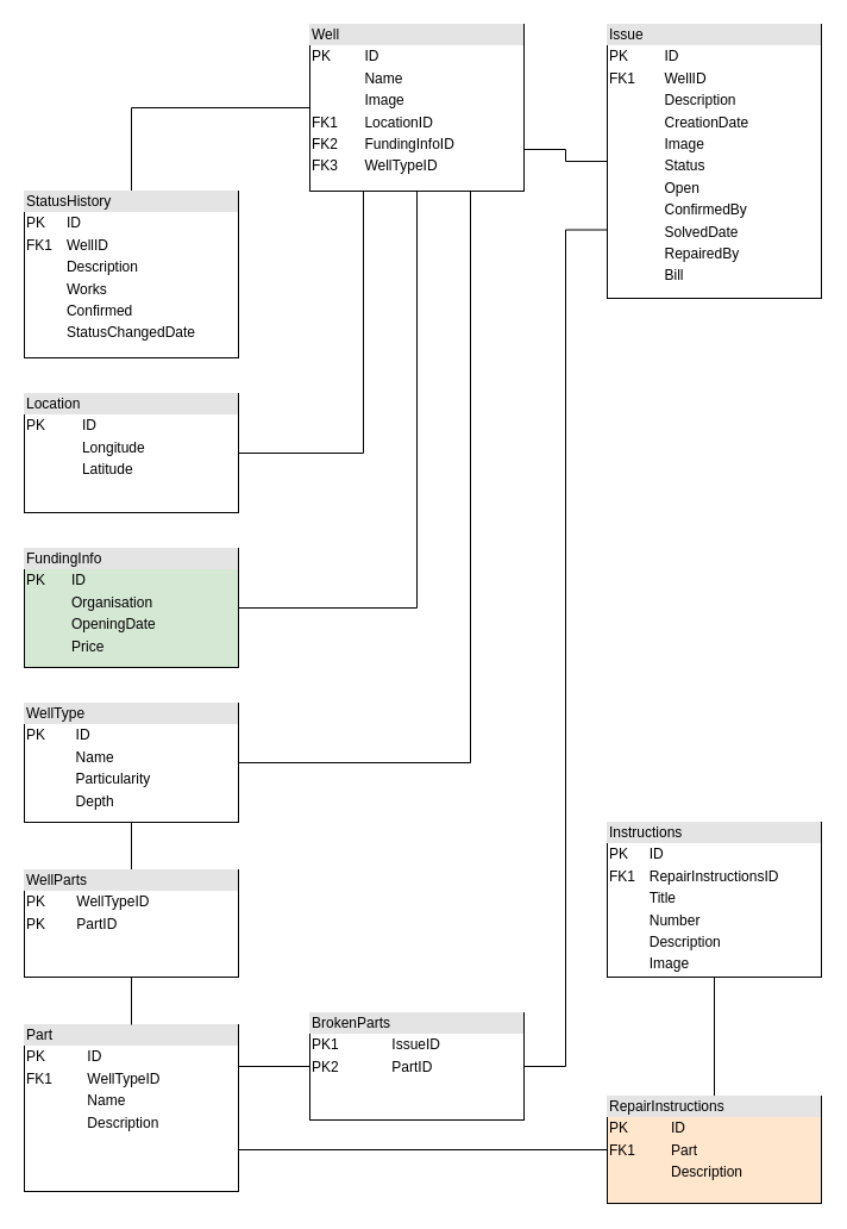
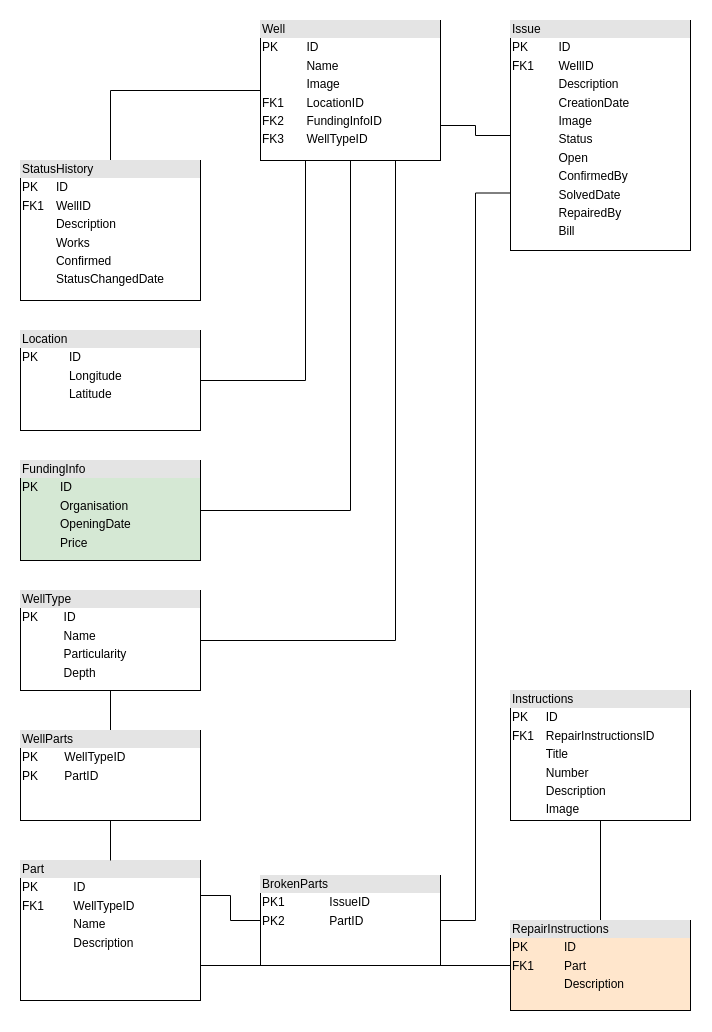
- <mxCell id="15" value="&lt;div style=&quot;box-sizing: border-box ; width: 100% ; background: #e4e4e4 ; padding: 2px&quot;&gt;BrokenParts&lt;/div&gt;&lt;table style=&quot;width: 100% ; font-size: 1em&quot; cellspacing=&quot;0&quot; cellpadding=&quot;2&quot;&gt;&lt;tbody&gt;&lt;tr&gt;&lt;td&gt;PK1&lt;/td&gt;&lt;td&gt;IssueID&lt;/td&gt;&lt;/tr&gt;&lt;tr&gt;&lt;td&gt;PK2&lt;br&gt;&lt;/td&gt;&lt;td&gt;PartID&lt;br&gt;&lt;/td&gt;&lt;/tr&gt;&lt;/tbody&gt;&lt;/table&gt;" style="verticalAlign=top;align=left;overflow=fill;html=1;" parent="1" vertex="1"><mxGeometry x="260" y="850" width="180" height="90" as="geometry" /></mxCell>
+ <mxCell id="15" value="&lt;div style=&quot;box-sizing: border-box ; width: 100% ; background: #e4e4e4 ; padding: 2px&quot;&gt;BrokenParts&lt;/div&gt;&lt;table style=&quot;width: 100% ; font-size: 1em&quot; cellspacing=&quot;0&quot; cellpadding=&quot;2&quot;&gt;&lt;tbody&gt;&lt;tr&gt;&lt;td&gt;PK1&lt;/td&gt;&lt;td&gt;IssueID&lt;/td&gt;&lt;/tr&gt;&lt;tr&gt;&lt;td&gt;PK2&lt;br&gt;&lt;/td&gt;&lt;td&gt;PartID&lt;br&gt;&lt;/td&gt;&lt;/tr&gt;&lt;/tbody&gt;&lt;/table&gt;" style="verticalAlign=top;align=left;overflow=fill;html=1;" parent="1" vertex="1"><mxGeometry x="260" y="875" width="180" height="90" as="geometry" /></mxCell>
